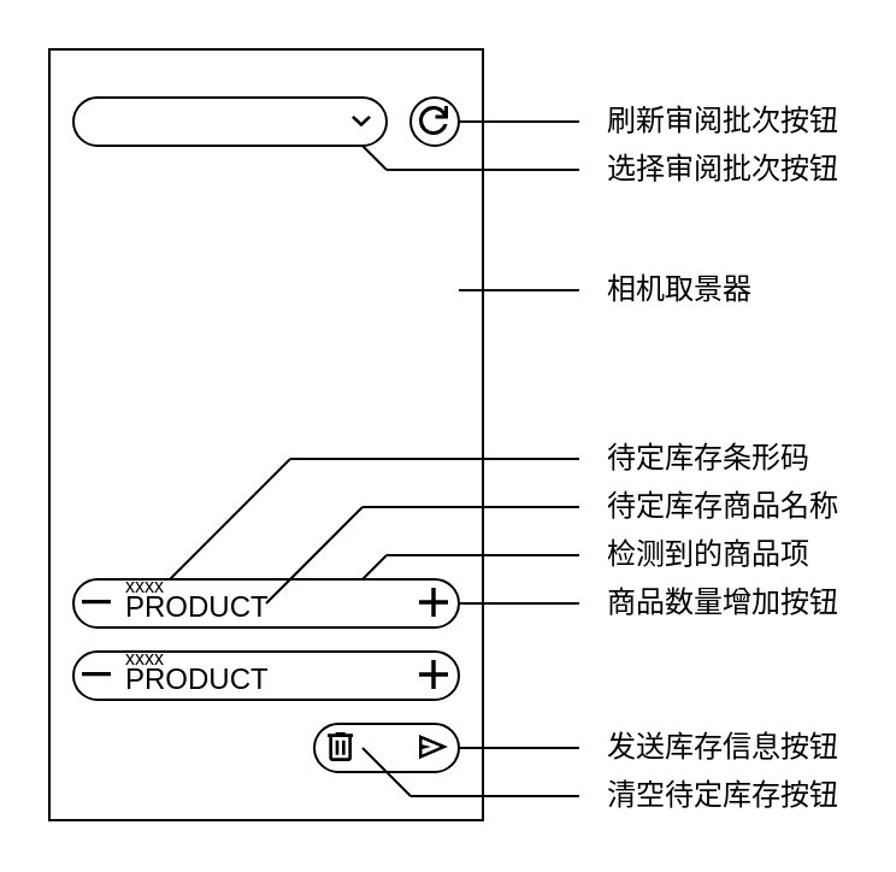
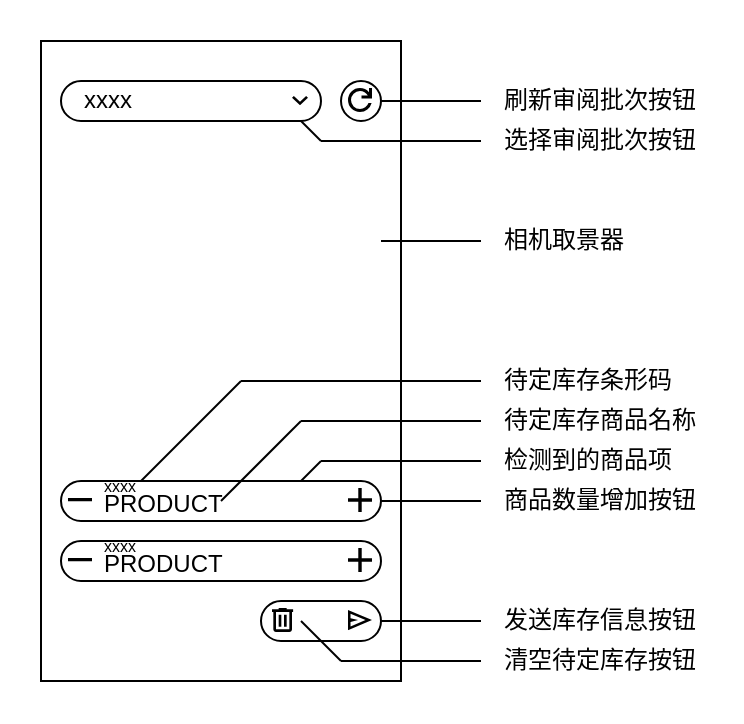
+ <mxCell id="38" value="xxxx" style="text;html=1;align=left;verticalAlign=middle;whiteSpace=wrap;rounded=0;" vertex="1" parent="1"><mxGeometry x="40" y="40" width="30" height="20" as="geometry" /></mxCell>
